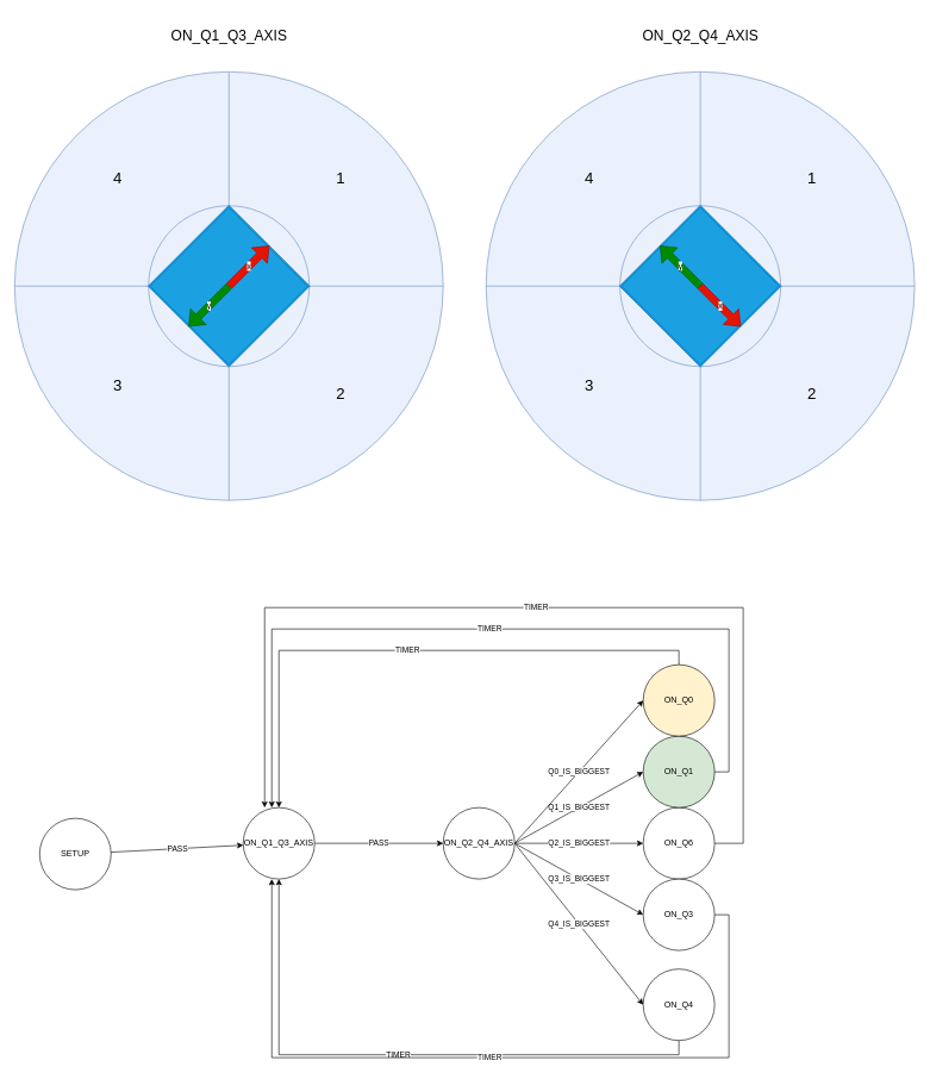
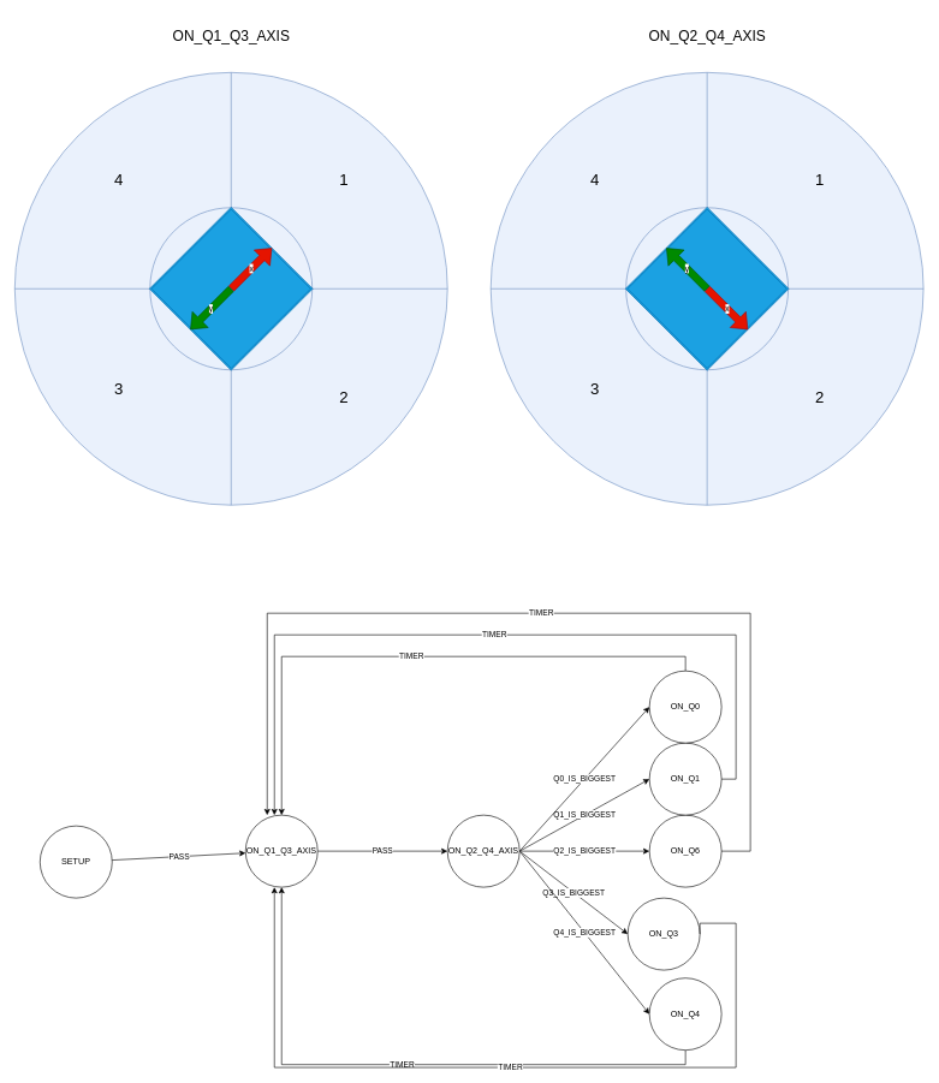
- <mxCell id="36" value="ON_Q0" style="ellipse;whiteSpace=wrap;html=1;aspect=fixed;fillColor=#fff2cc;" vertex="1" parent="1"><mxGeometry x="900" y="930" width="100" height="100" as="geometry" /></mxCell>
+ <mxCell id="36" value="ON_Q0" style="ellipse;whiteSpace=wrap;html=1;aspect=fixed;" vertex="1" parent="1"><mxGeometry x="900" y="930" width="100" height="100" as="geometry" /></mxCell>
- <mxCell id="31" value="ON_Q1" style="ellipse;whiteSpace=wrap;html=1;aspect=fixed;fillColor=#d5e8d4;" vertex="1" parent="1"><mxGeometry x="900" y="1030" width="100" height="100" as="geometry" /></mxCell>
+ <mxCell id="31" value="ON_Q1" style="ellipse;whiteSpace=wrap;html=1;aspect=fixed;" vertex="1" parent="1"><mxGeometry x="900" y="1030" width="100" height="100" as="geometry" /></mxCell>
- <mxCell id="32" value="ON_Q3" style="ellipse;whiteSpace=wrap;html=1;aspect=fixed;" vertex="1" parent="1"><mxGeometry x="900" y="1230" width="100" height="100" as="geometry" /></mxCell>
+ <mxCell id="32" value="ON_Q3" style="ellipse;whiteSpace=wrap;html=1;aspect=fixed;" vertex="1" parent="1"><mxGeometry x="870" y="1245" width="100" height="100" as="geometry" /></mxCell>
